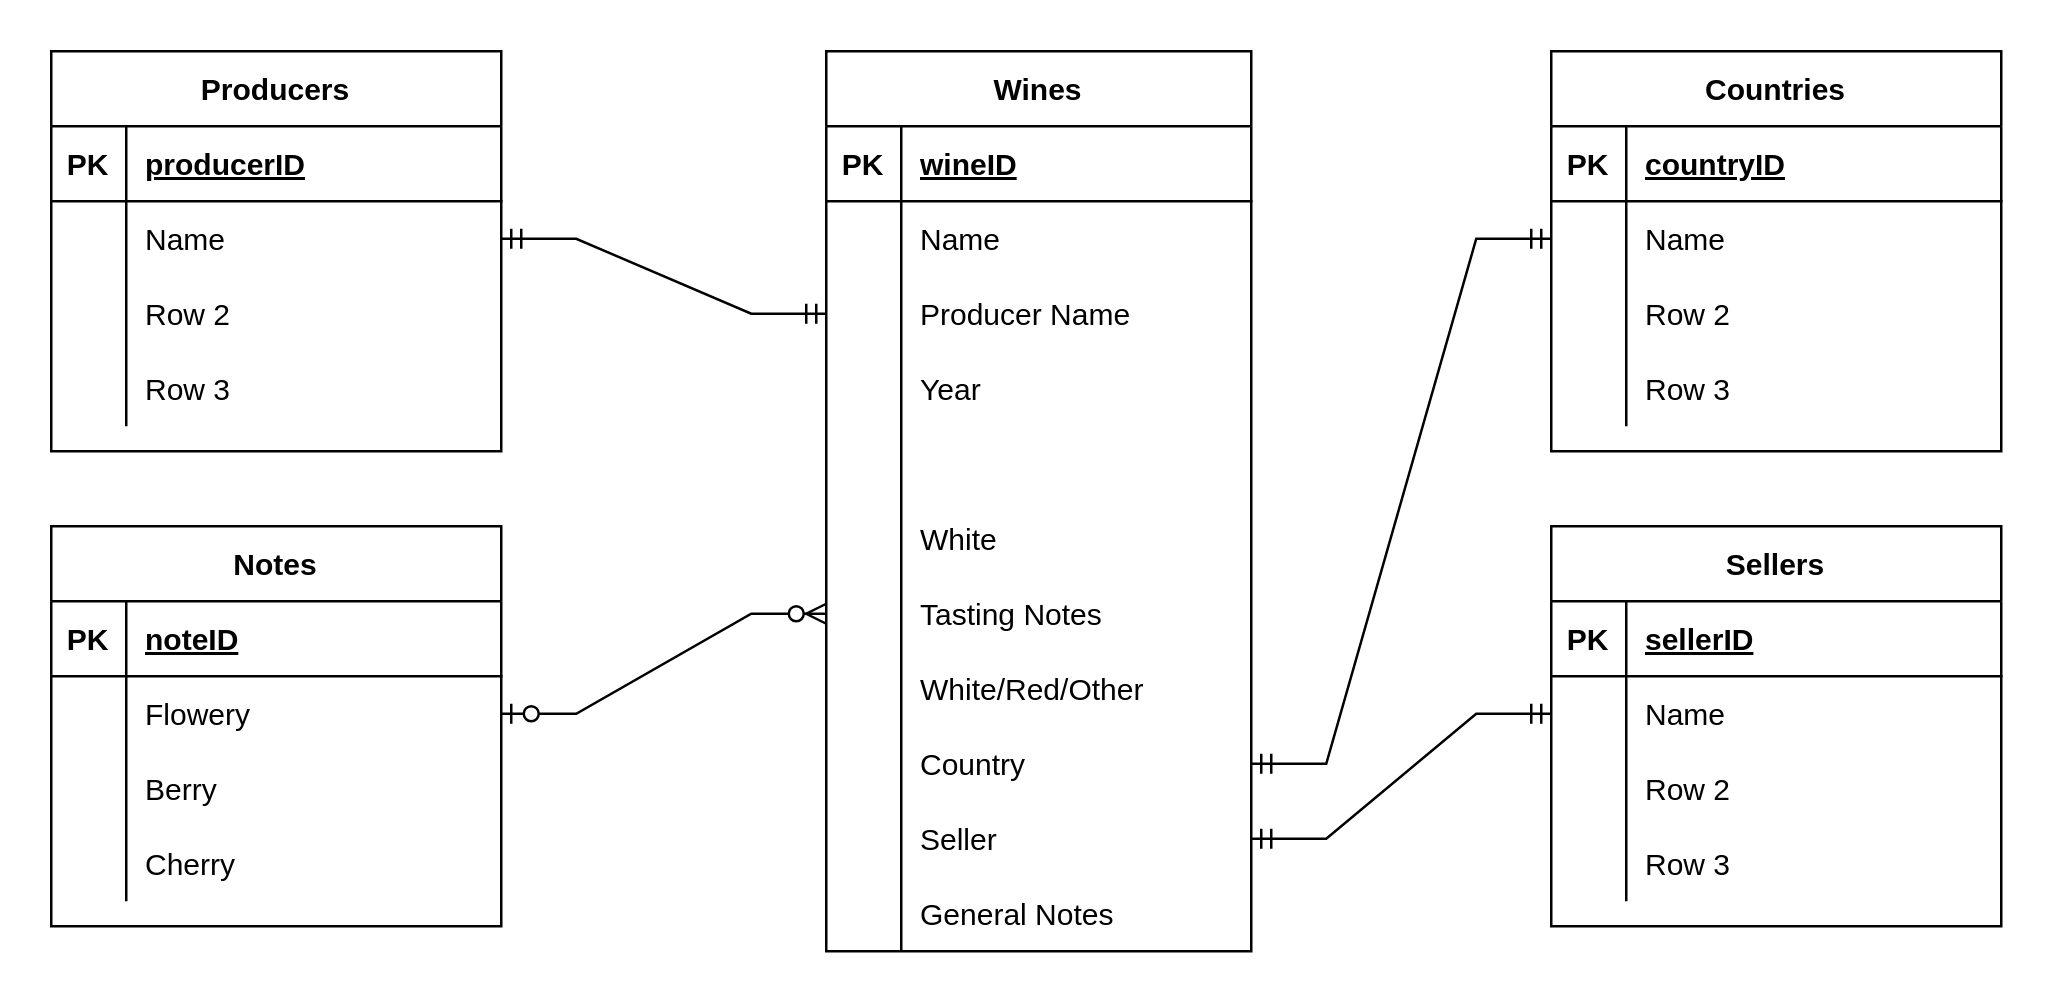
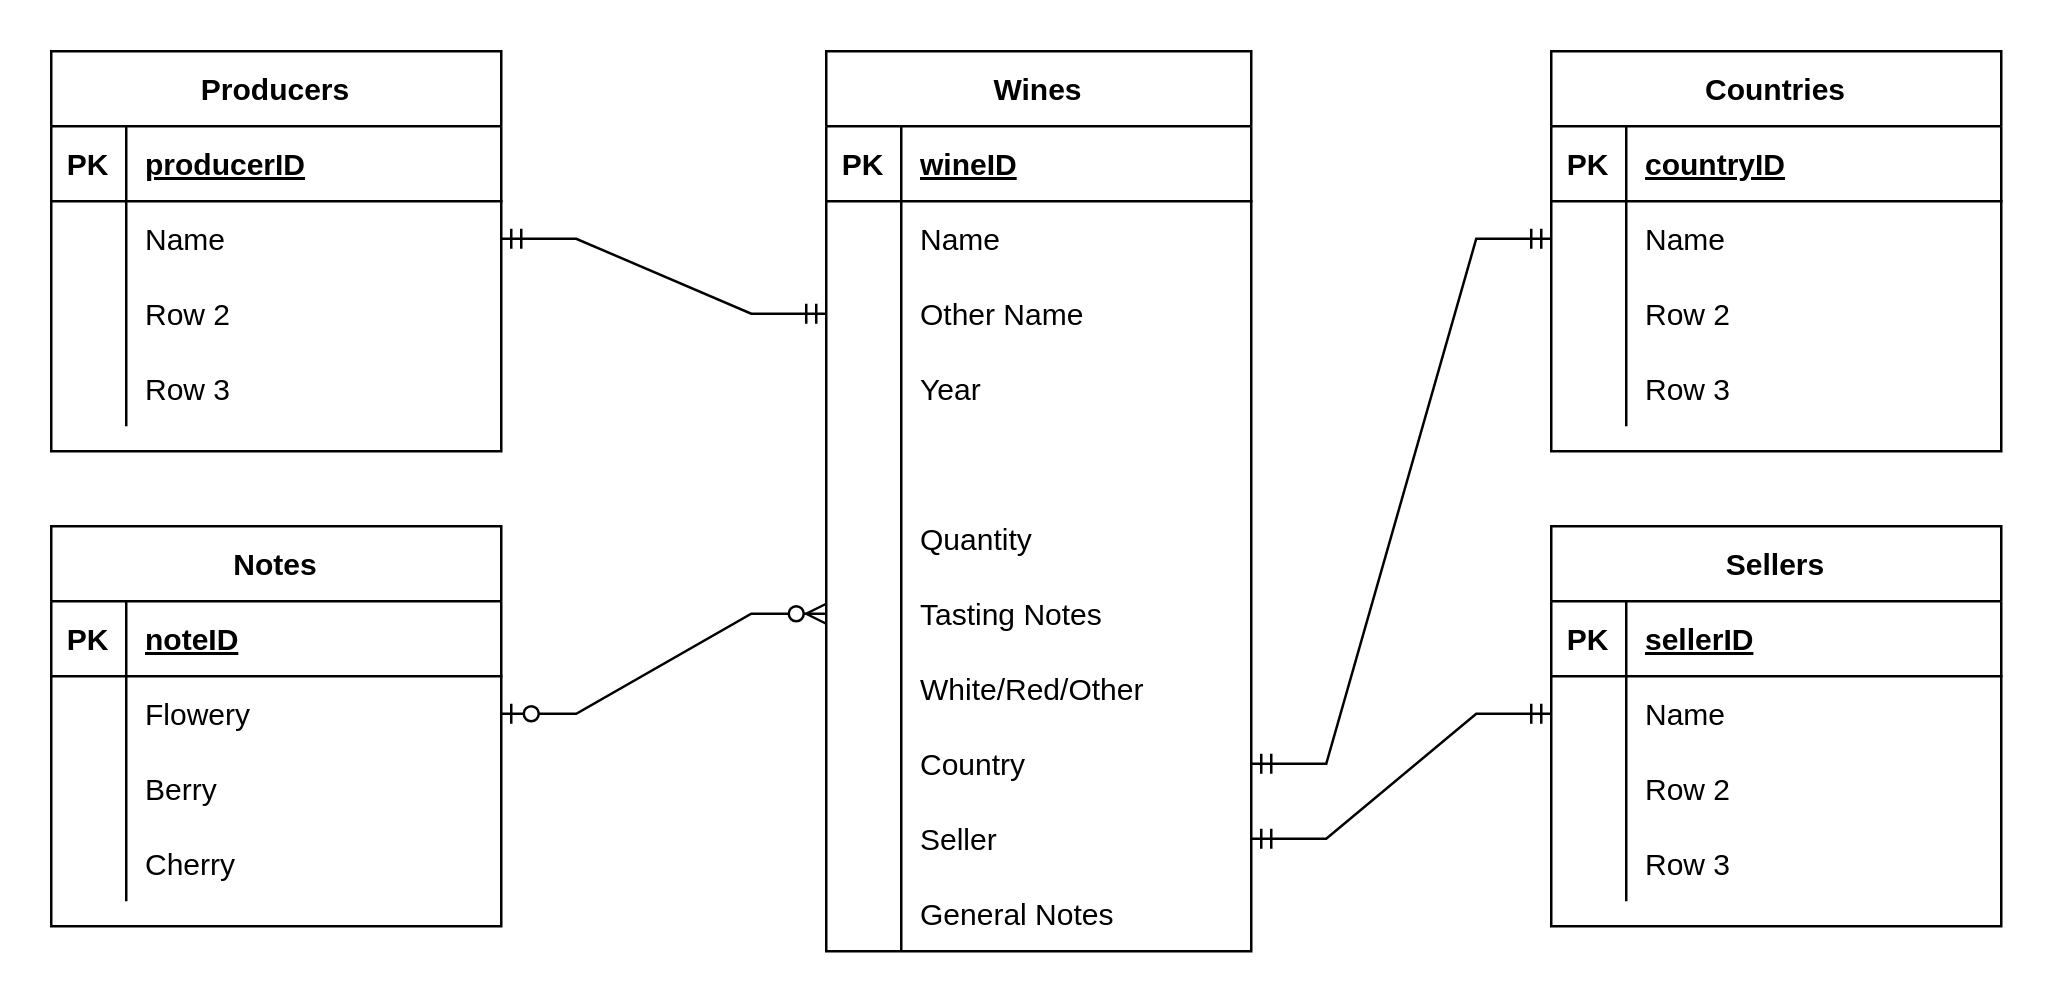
- <mxCell id="11" value="Producer Name" style="shape=partialRectangle;connectable=0;fillColor=none;top=0;left=0;bottom=0;right=0;align=left;spacingLeft=6;overflow=hidden;" parent="9" vertex="1"><mxGeometry x="30" width="140" height="30" as="geometry"><mxRectangle width="140" height="30" as="alternateBounds" /></mxGeometry></mxCell>
+ <mxCell id="11" value="Other Name" style="shape=partialRectangle;connectable=0;fillColor=none;top=0;left=0;bottom=0;right=0;align=left;spacingLeft=6;overflow=hidden;" parent="9" vertex="1"><mxGeometry x="30" width="140" height="30" as="geometry"><mxRectangle width="140" height="30" as="alternateBounds" /></mxGeometry></mxCell>
- <mxCell id="19" value="White" style="shape=partialRectangle;connectable=0;fillColor=none;top=0;left=0;bottom=0;right=0;align=left;spacingLeft=6;overflow=hidden;" parent="17" vertex="1"><mxGeometry x="30" width="140" height="30" as="geometry"><mxRectangle width="140" height="30" as="alternateBounds" /></mxGeometry></mxCell>
+ <mxCell id="19" value="Quantity" style="shape=partialRectangle;connectable=0;fillColor=none;top=0;left=0;bottom=0;right=0;align=left;spacingLeft=6;overflow=hidden;" parent="17" vertex="1"><mxGeometry x="30" width="140" height="30" as="geometry"><mxRectangle width="140" height="30" as="alternateBounds" /></mxGeometry></mxCell>
